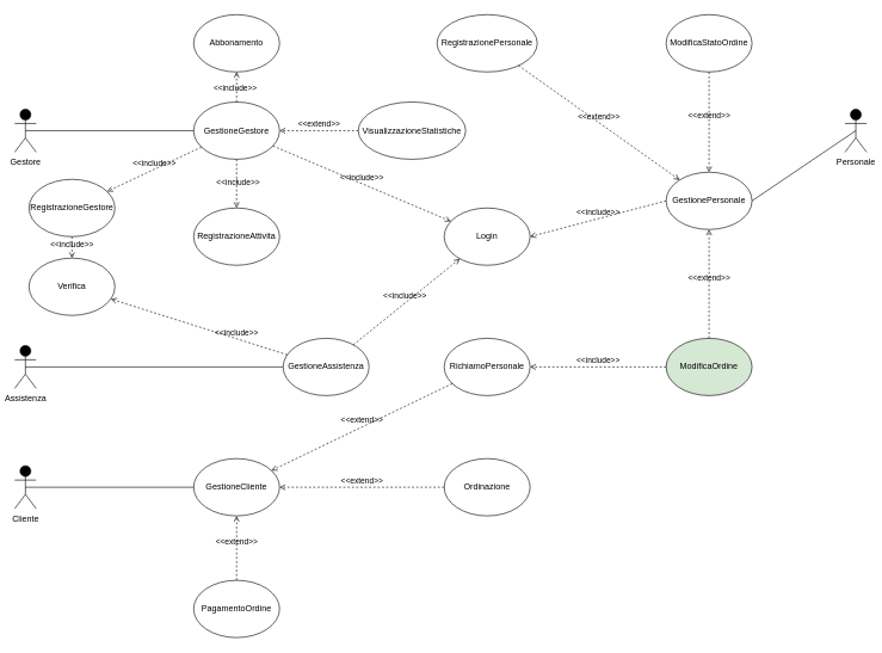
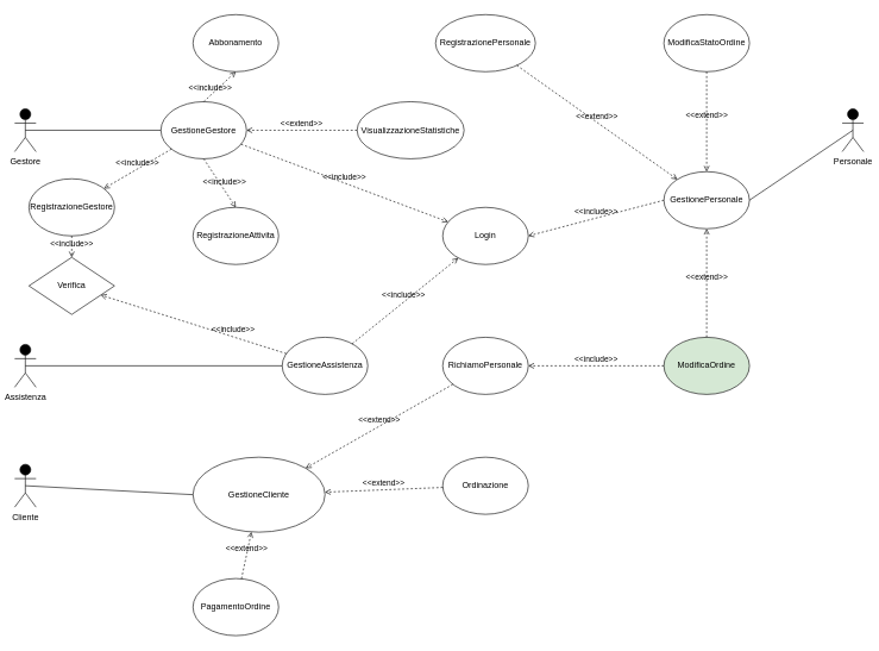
- <mxCell id="6" value="GestioneGestore" style="ellipse;whiteSpace=wrap;html=1;fillColor=#FFFFFF;" vertex="1" parent="1"><mxGeometry x="270" y="142" width="120" height="80" as="geometry" /></mxCell>
+ <mxCell id="6" value="GestioneGestore" style="ellipse;whiteSpace=wrap;html=1;fillColor=#FFFFFF;" vertex="1" parent="1"><mxGeometry x="225" y="142" width="120" height="80" as="geometry" /></mxCell>
- <mxCell id="20" value="Verifica" style="ellipse;whiteSpace=wrap;html=1;fillColor=#FFFFFF;" vertex="1" parent="1"><mxGeometry x="40" y="360" width="120" height="80" as="geometry" /></mxCell>
+ <mxCell id="20" value="Verifica" style="rhombus;whiteSpace=wrap;html=1;fillColor=#FFFFFF;" vertex="1" parent="1"><mxGeometry x="40" y="360" width="120" height="80" as="geometry" /></mxCell>
- <mxCell id="15" value="GestioneCliente" style="ellipse;whiteSpace=wrap;html=1;fillColor=#FFFFFF;" vertex="1" parent="1"><mxGeometry x="270" y="640" width="120" height="80" as="geometry" /></mxCell>
+ <mxCell id="15" value="GestioneCliente" style="ellipse;whiteSpace=wrap;html=1;fillColor=#FFFFFF;" vertex="1" parent="1"><mxGeometry x="270" y="640" width="185" height="105" as="geometry" /></mxCell>
